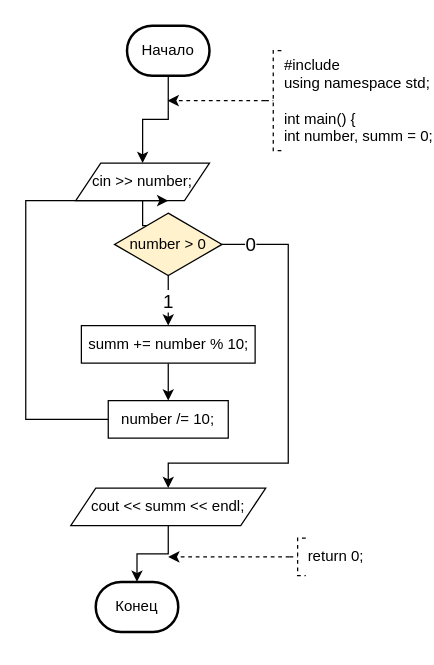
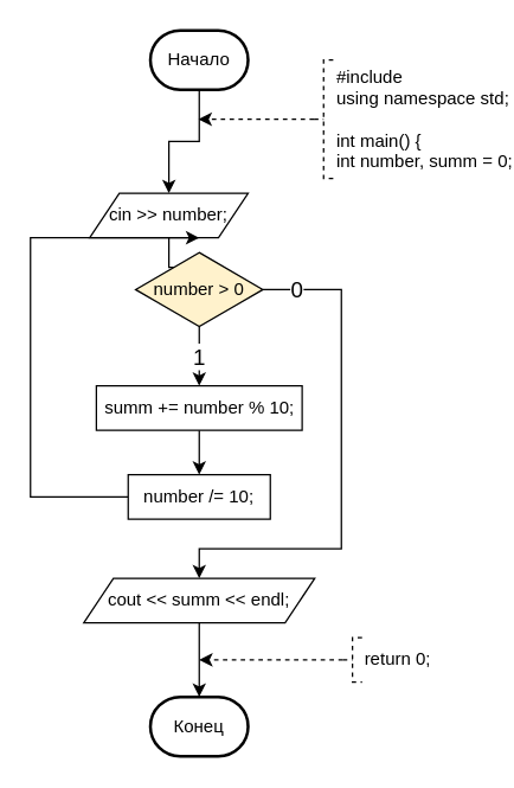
- <mxCell id="15" value="Конец" style="strokeWidth=2;html=1;shape=mxgraph.flowchart.terminator;whiteSpace=wrap;" vertex="1" parent="1"><mxGeometry x="76" y="465" width="66" height="40" as="geometry" /></mxCell>
+ <mxCell id="15" value="Конец" style="strokeWidth=2;html=1;shape=mxgraph.flowchart.terminator;whiteSpace=wrap;" vertex="1" parent="1"><mxGeometry x="101" y="470" width="66" height="40" as="geometry" /></mxCell>
